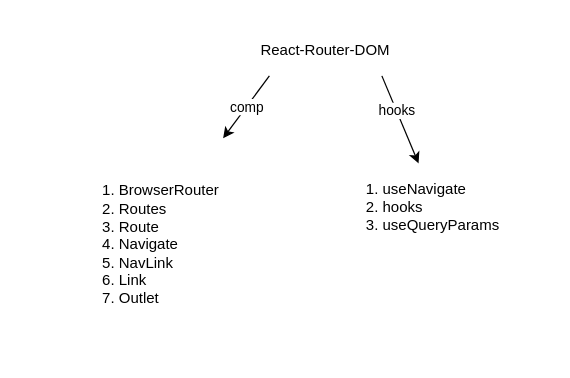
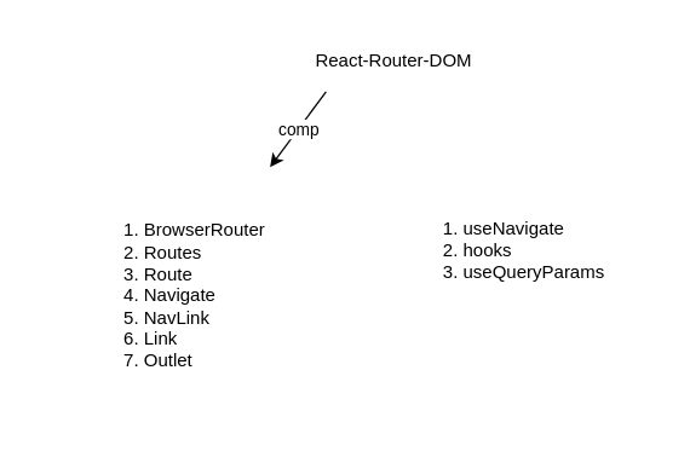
- <mxCell id="5" style="edgeStyle=none;html=1;exitX=0.75;exitY=1;exitDx=0;exitDy=0;" parent="1" source="7" target="3" edge="1"><mxGeometry relative="1" as="geometry" /></mxCell>
- <mxCell id="6" value="hooks" style="edgeLabel;html=1;align=center;verticalAlign=middle;resizable=0;points=[];" parent="5" vertex="1" connectable="0"><mxGeometry x="-0.197" relative="1" as="geometry"><mxPoint as="offset" /></mxGeometry></mxCell>
